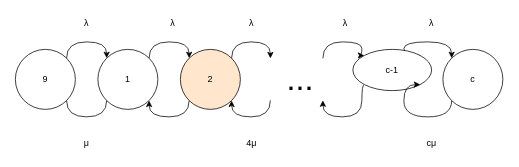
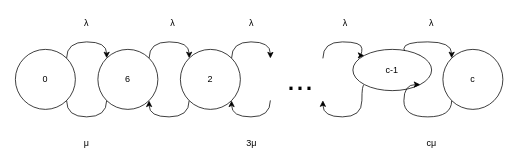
- <mxCell id="3" value="9" style="ellipse;whiteSpace=wrap;html=1;aspect=fixed;" parent="1" vertex="1"><mxGeometry x="20" y="65" width="80" height="80" as="geometry" /></mxCell>
+ <mxCell id="3" value="0" style="ellipse;whiteSpace=wrap;html=1;aspect=fixed;" parent="1" vertex="1"><mxGeometry x="20" y="65" width="80" height="80" as="geometry" /></mxCell>
- <mxCell id="6" value="1" style="ellipse;whiteSpace=wrap;html=1;aspect=fixed;" vertex="1" parent="1"><mxGeometry x="130" y="65" width="80" height="80" as="geometry" /></mxCell>
+ <mxCell id="6" value="6" style="ellipse;whiteSpace=wrap;html=1;aspect=fixed;" vertex="1" parent="1"><mxGeometry x="130" y="65" width="80" height="80" as="geometry" /></mxCell>
- <mxCell id="10" value="2" style="ellipse;whiteSpace=wrap;html=1;aspect=fixed;fillColor=#ffe6cc;" vertex="1" parent="1"><mxGeometry x="240" y="65" width="80" height="80" as="geometry" /></mxCell>
+ <mxCell id="10" value="2" style="ellipse;whiteSpace=wrap;html=1;aspect=fixed;" vertex="1" parent="1"><mxGeometry x="240" y="65" width="80" height="80" as="geometry" /></mxCell>
- <mxCell id="24" value="4μ" style="text;html=1;strokeColor=none;fillColor=none;align=center;verticalAlign=middle;whiteSpace=wrap;rounded=0;" vertex="1" parent="1"><mxGeometry x="315" y="180" width="40" height="20" as="geometry" /></mxCell>
+ <mxCell id="24" value="3μ" style="text;html=1;strokeColor=none;fillColor=none;align=center;verticalAlign=middle;whiteSpace=wrap;rounded=0;" vertex="1" parent="1"><mxGeometry x="315" y="180" width="40" height="20" as="geometry" /></mxCell>
